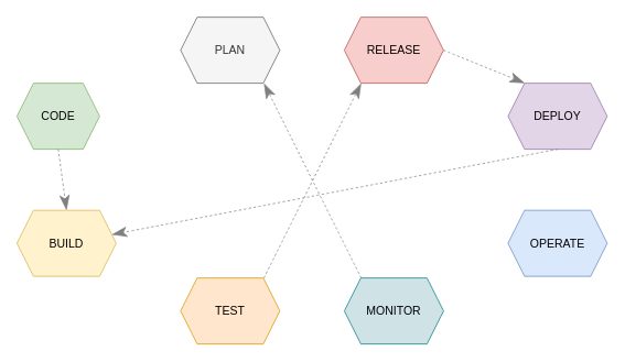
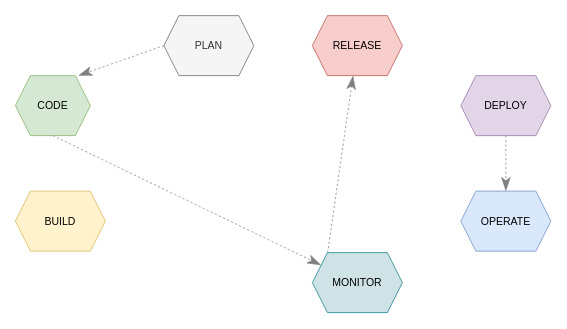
+ <mxCell id="11" style="edgeStyle=none;curved=1;rounded=0;orthogonalLoop=1;jettySize=auto;html=1;entryX=0.84;entryY=0;entryDx=0;entryDy=0;fontSize=14;endArrow=classicThin;endFill=1;entryPerimeter=0;exitX=0;exitY=0.5;exitDx=0;exitDy=0;exitPerimeter=0;dashed=1;endSize=16;strokeColor=#808080;" edge="1" parent="1" source="4" target="5"><mxGeometry relative="1" as="geometry"><mxPoint x="439" y="379" as="sourcePoint" /><mxPoint x="266" y="108" as="targetPoint" /></mxGeometry></mxCell>
- <mxCell id="15" style="edgeStyle=none;curved=1;rounded=0;orthogonalLoop=1;jettySize=auto;html=1;entryX=0.17;entryY=0;entryDx=0;entryDy=0;fontSize=14;endArrow=classicThin;endFill=1;entryPerimeter=0;exitX=1;exitY=0.5;exitDx=0;exitDy=0;exitPerimeter=0;dashed=1;endSize=16;strokeColor=#808080;" edge="1" parent="1" source="8" target="9"><mxGeometry relative="1" as="geometry"><mxPoint x="292" y="394" as="sourcePoint" /><mxPoint x="426" y="43" as="targetPoint" /></mxGeometry></mxCell>
- <mxCell id="2" style="edgeStyle=none;curved=1;rounded=0;orthogonalLoop=1;jettySize=auto;html=1;entryX=0.84;entryY=1;entryDx=0;entryDy=0;fontSize=14;endArrow=classicThin;endFill=1;entryPerimeter=0;dashed=1;exitX=0.17;exitY=0;exitDx=0;exitDy=0;exitPerimeter=0;strokeColor=#808080;endSize=16;" edge="1" parent="1" source="3" target="4"><mxGeometry relative="1" as="geometry"><mxPoint x="433" y="334" as="sourcePoint" /><mxPoint x="264" y="74.04" as="targetPoint" /></mxGeometry></mxCell>
+ <mxCell id="2" style="edgeStyle=none;curved=1;rounded=0;orthogonalLoop=1;jettySize=auto;html=1;fontSize=14;endArrow=classicThin;endFill=1;dashed=1;exitX=0.17;exitY=0;exitDx=0;exitDy=0;exitPerimeter=0;strokeColor=#808080;endSize=16;" edge="1" parent="1" source="3" target="8"><mxGeometry relative="1" as="geometry"><mxPoint x="433" y="334" as="sourcePoint" /><mxPoint x="264" y="74.04" as="targetPoint" /></mxGeometry></mxCell>
- <mxCell id="12" style="edgeStyle=none;curved=1;rounded=0;orthogonalLoop=1;jettySize=auto;html=1;entryX=0.5;entryY=0;entryDx=0;entryDy=0;fontSize=14;endArrow=classicThin;endFill=1;entryPerimeter=0;exitX=0.5;exitY=1;exitDx=0;exitDy=0;exitPerimeter=0;dashed=1;endSize=16;strokeColor=#808080;" edge="1" parent="1" source="5" target="6"><mxGeometry relative="1" as="geometry"><mxPoint x="328" y="171" as="sourcePoint" /><mxPoint x="209" y="198" as="targetPoint" /></mxGeometry></mxCell>
+ <mxCell id="12" style="edgeStyle=none;curved=1;rounded=0;orthogonalLoop=1;jettySize=auto;html=1;fontSize=14;endArrow=classicThin;endFill=1;exitX=0.5;exitY=1;exitDx=0;exitDy=0;exitPerimeter=0;dashed=1;endSize=16;strokeColor=#808080;" edge="1" parent="1" source="5" target="3"><mxGeometry relative="1" as="geometry"><mxPoint x="328" y="171" as="sourcePoint" /><mxPoint x="209" y="198" as="targetPoint" /></mxGeometry></mxCell>
- <mxCell id="14" style="edgeStyle=none;curved=1;rounded=0;orthogonalLoop=1;jettySize=auto;html=1;entryX=0.17;entryY=1;entryDx=0;entryDy=0;fontSize=14;endArrow=classicThin;endFill=1;entryPerimeter=0;exitX=0.84;exitY=0;exitDx=0;exitDy=0;exitPerimeter=0;dashed=1;endSize=16;strokeColor=#808080;" edge="1" parent="1" source="7" target="8"><mxGeometry relative="1" as="geometry"><mxPoint x="218" y="226" as="sourcePoint" /><mxPoint x="317" y="276" as="targetPoint" /></mxGeometry></mxCell>
- <mxCell id="13" style="edgeStyle=none;curved=1;rounded=0;orthogonalLoop=1;jettySize=auto;html=1;fontSize=14;endArrow=classicThin;endFill=1;exitX=0.5;exitY=1;exitDx=0;exitDy=0;exitPerimeter=0;dashed=1;endSize=16;strokeColor=#808080;" edge="1" parent="1" source="9" target="6"><mxGeometry relative="1" as="geometry"><mxPoint x="457" y="168" as="sourcePoint" /><mxPoint x="531" y="268" as="targetPoint" /></mxGeometry></mxCell>
+ <mxCell id="13" style="edgeStyle=none;curved=1;rounded=0;orthogonalLoop=1;jettySize=auto;html=1;fontSize=14;endArrow=classicThin;endFill=1;exitX=0.5;exitY=1;exitDx=0;exitDy=0;exitPerimeter=0;dashed=1;entryX=0.5;entryY=0;entryDx=0;entryDy=0;entryPerimeter=0;endSize=16;strokeColor=#808080;" edge="1" parent="1" source="9" target="10"><mxGeometry relative="1" as="geometry"><mxPoint x="457" y="168" as="sourcePoint" /><mxPoint x="531" y="268" as="targetPoint" /></mxGeometry></mxCell>
- <mxCell id="7" value="TEST" style="shape=hexagon;perimeter=hexagonPerimeter2;whiteSpace=wrap;html=1;fixedSize=1;fillColor=#ffe6cc;strokeColor=#d79b00;points=[[0,0.25,0,0,0],[0,0.5,0,0,0],[0,0.75,0,0,0],[0.17,0,0,0,0],[0.17,1,0,0,0],[0.375,0,0,0,0],[0.375,1,0,0,0],[0.5,0,0,0,0],[0.5,1,0,0,0],[0.625,0,0,0,0],[0.625,1,0,0,0],[0.84,0,0,0,0],[0.84,1,0,0,0],[1,0.25,0,0,0],[1,0.5,0,0,0],[1,0.75,0,0,0]];fontSize=14;" vertex="1" parent="1"><mxGeometry x="218" y="336" width="120" height="80" as="geometry" /></mxCell>
